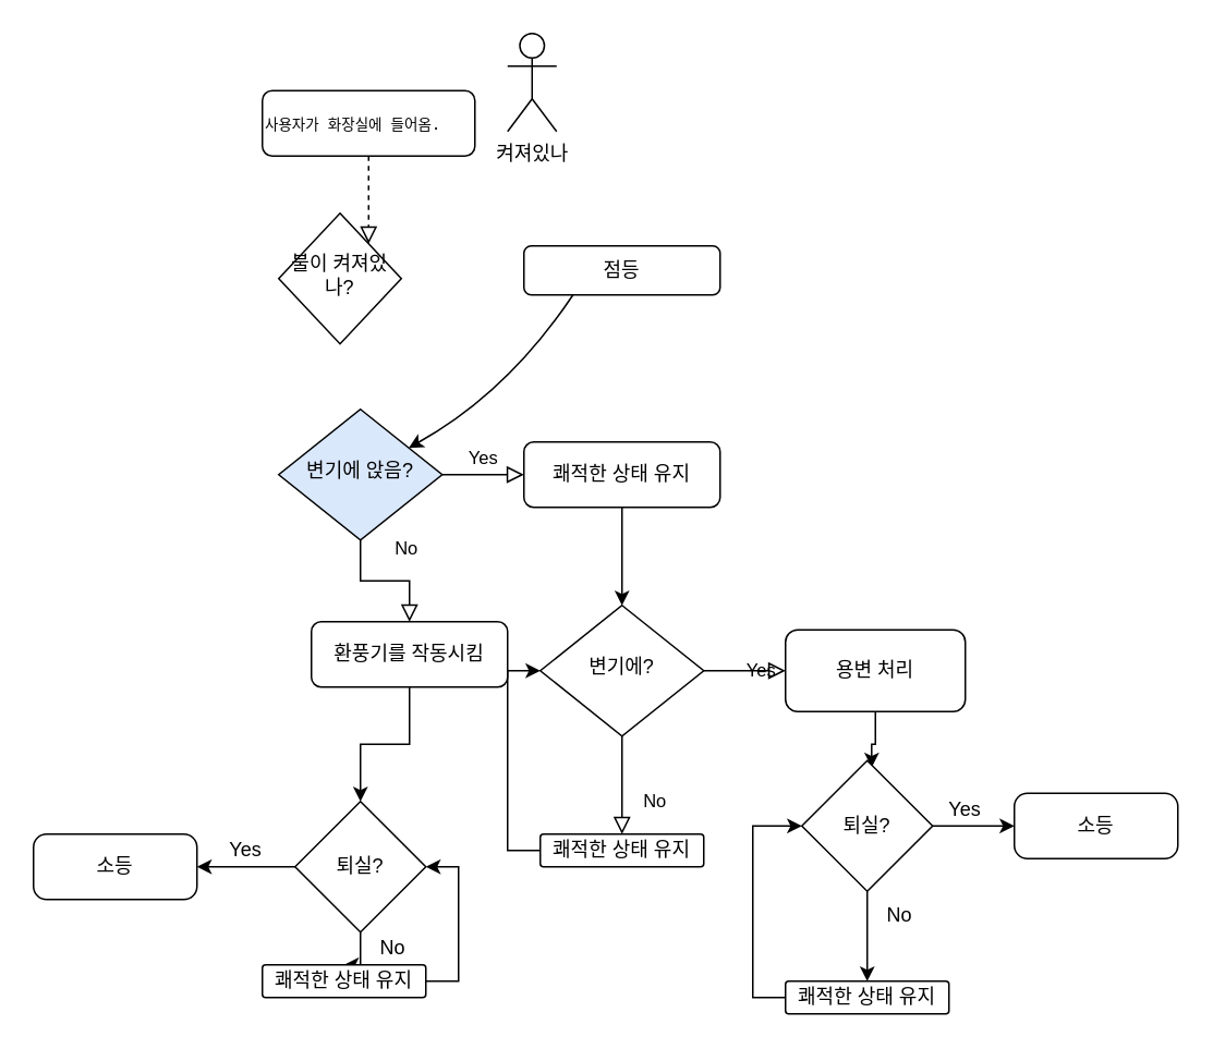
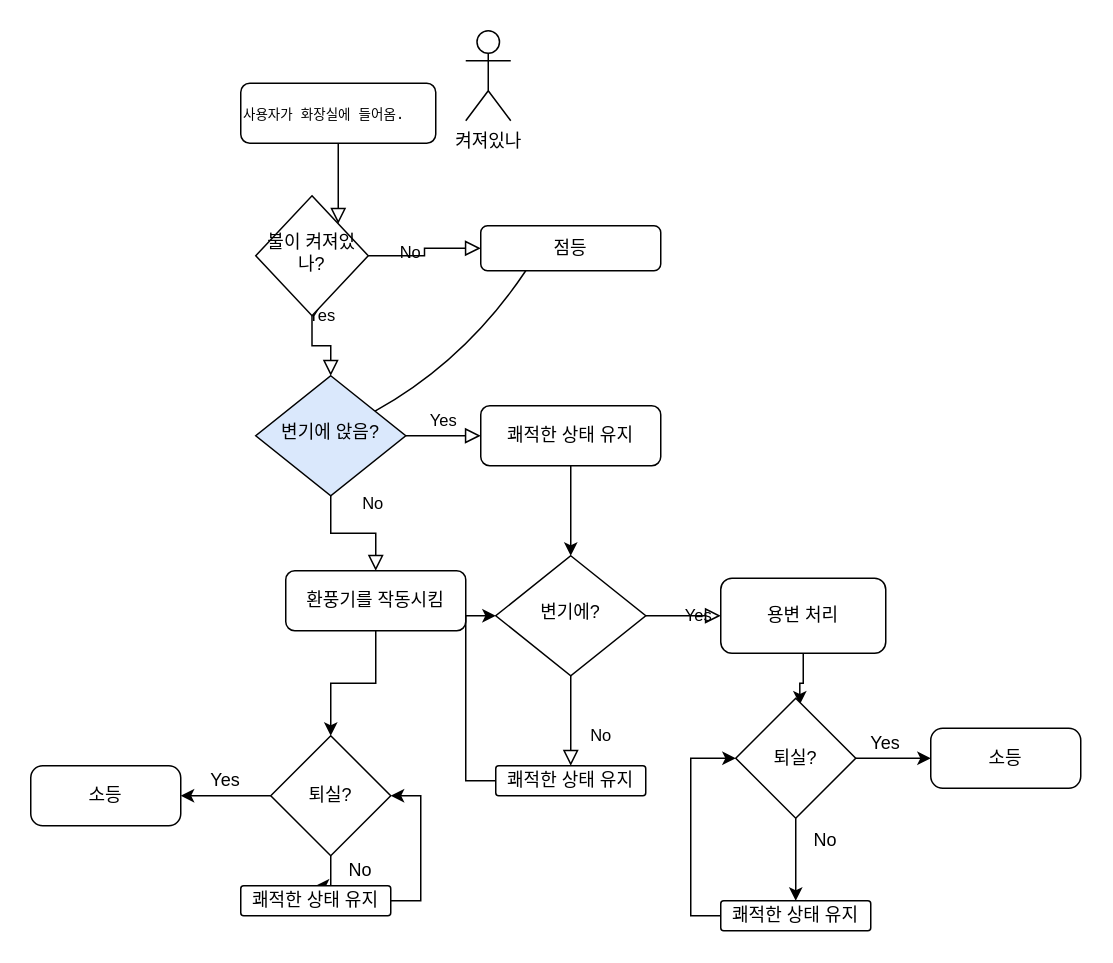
- <mxCell id="2" value="" style="rounded=0;html=1;jettySize=auto;orthogonalLoop=1;fontSize=11;endArrow=block;endFill=0;endSize=8;strokeWidth=1;shadow=0;labelBackgroundColor=none;edgeStyle=orthogonalEdgeStyle;dashed=1;" parent="1" source="3" target="6" edge="1"><mxGeometry relative="1" as="geometry"><Array as="points"><mxPoint x="220" y="90" /><mxPoint x="220" y="90" /></Array></mxGeometry></mxCell>
+ <mxCell id="2" value="" style="rounded=0;html=1;jettySize=auto;orthogonalLoop=1;fontSize=11;endArrow=block;endFill=0;endSize=8;strokeWidth=1;shadow=0;labelBackgroundColor=none;edgeStyle=orthogonalEdgeStyle;" parent="1" source="3" target="6" edge="1"><mxGeometry relative="1" as="geometry"><Array as="points"><mxPoint x="220" y="90" /><mxPoint x="220" y="90" /></Array></mxGeometry></mxCell>
+ <mxCell id="5" value="No" style="edgeStyle=orthogonalEdgeStyle;rounded=0;html=1;jettySize=auto;orthogonalLoop=1;fontSize=11;endArrow=block;endFill=0;endSize=8;strokeWidth=1;shadow=0;labelBackgroundColor=none;" parent="1" source="6" target="7" edge="1"><mxGeometry y="10" relative="1" as="geometry"><mxPoint as="offset" /></mxGeometry></mxCell>
+ <mxCell id="4" value="Yes" style="rounded=0;html=1;jettySize=auto;orthogonalLoop=1;fontSize=11;endArrow=block;endFill=0;endSize=8;strokeWidth=1;shadow=0;labelBackgroundColor=none;edgeStyle=orthogonalEdgeStyle;" parent="1" source="6" target="10" edge="1"><mxGeometry y="20" relative="1" as="geometry"><mxPoint as="offset" /></mxGeometry></mxCell>
- <mxCell id="31" value="" style="curved=1;endArrow=classic;html=1;exitX=0.25;exitY=1;exitDx=0;exitDy=0;" edge="1" parent="1" source="7" target="10"><mxGeometry width="50" height="50" relative="1" as="geometry"><mxPoint x="340" y="170" as="sourcePoint" /><mxPoint x="260" y="230" as="targetPoint" /><Array as="points"><mxPoint x="310" y="240" /></Array></mxGeometry></mxCell>
+ <mxCell id="31" value="" style="curved=1;endArrow=none;html=1;exitX=0.25;exitY=1;exitDx=0;exitDy=0;" edge="1" parent="1" source="7" target="10"><mxGeometry width="50" height="50" relative="1" as="geometry"><mxPoint x="340" y="170" as="sourcePoint" /><mxPoint x="260" y="230" as="targetPoint" /><Array as="points"><mxPoint x="310" y="240" /></Array></mxGeometry></mxCell>
